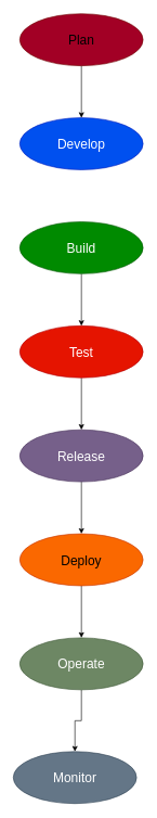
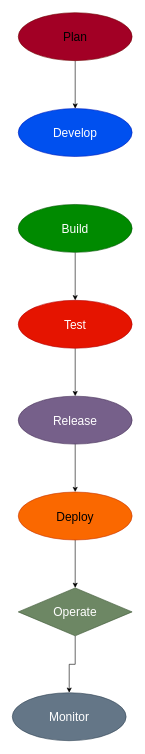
- <mxCell id="14" value="&lt;span style=&quot;font-size: 20px;&quot;&gt;Operate&lt;/span&gt;" style="ellipse;whiteSpace=wrap;html=1;fillColor=#6d8764;fontColor=#ffffff;strokeColor=#3A5431;" vertex="1" parent="1"><mxGeometry x="30" y="980" width="190" height="80" as="geometry" /></mxCell>
+ <mxCell id="14" value="&lt;span style=&quot;font-size: 20px;&quot;&gt;Operate&lt;/span&gt;" style="rhombus;whiteSpace=wrap;html=1;fillColor=#6d8764;fontColor=#ffffff;strokeColor=#3A5431;" vertex="1" parent="1"><mxGeometry x="30" y="980" width="190" height="80" as="geometry" /></mxCell>
